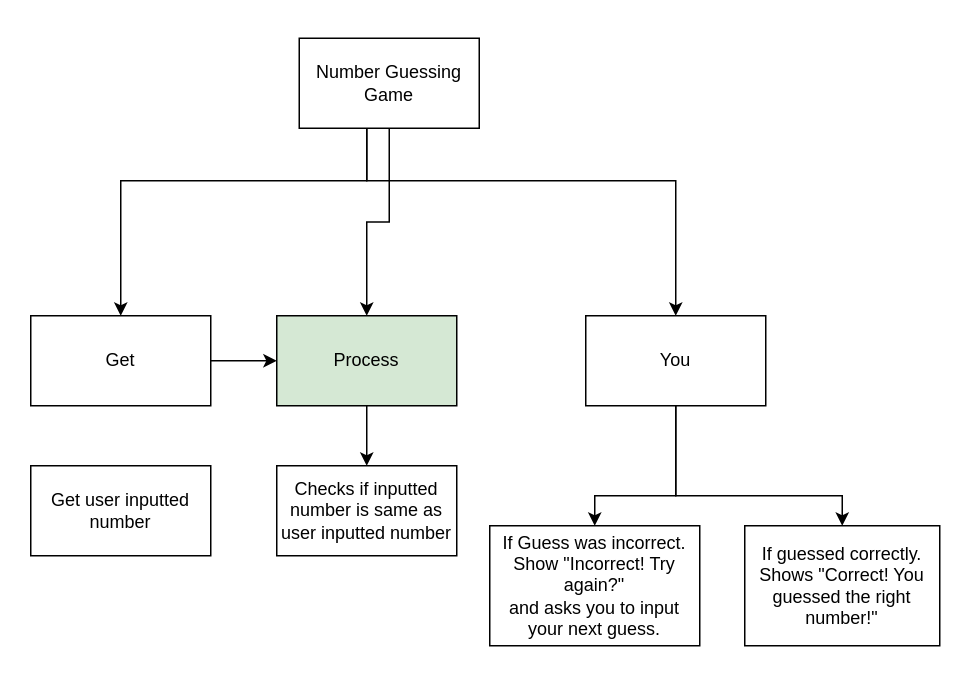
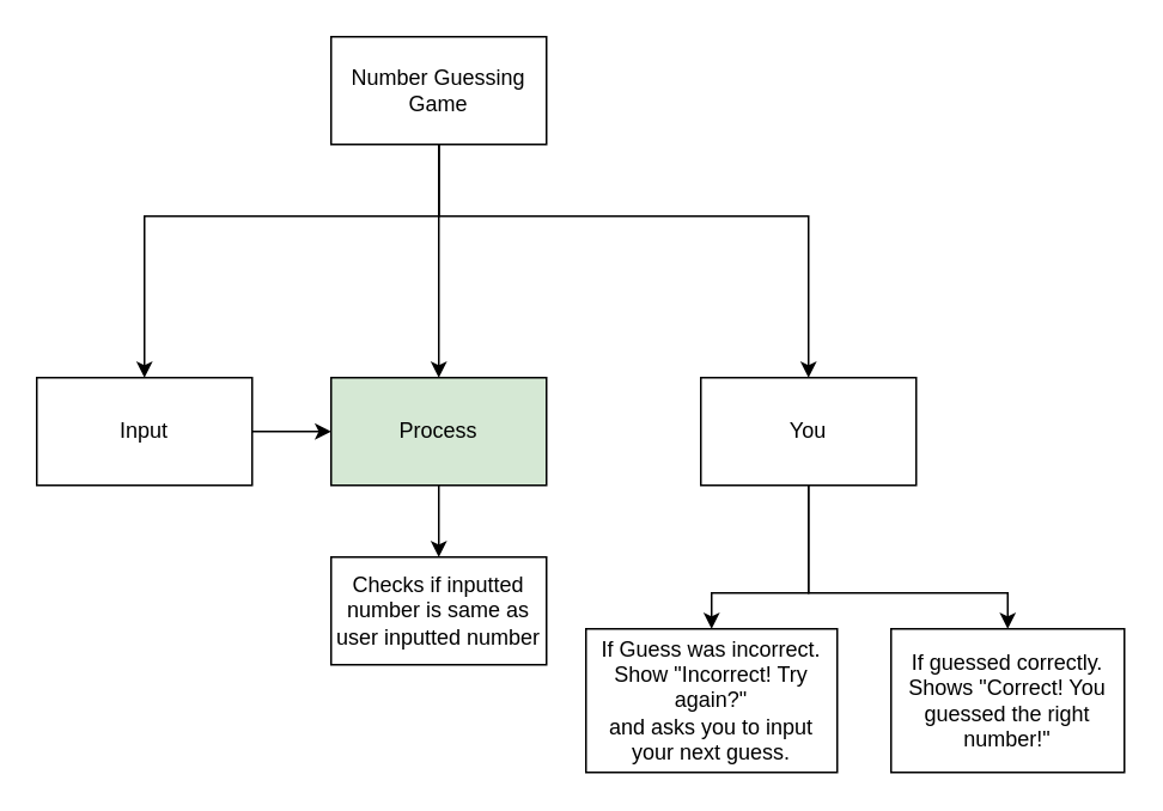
- <mxCell id="5" value="Number Guessing Game" style="rounded=0;whiteSpace=wrap;html=1;" parent="1" vertex="1"><mxGeometry x="199" y="25" width="120" height="60" as="geometry" /></mxCell>
+ <mxCell id="5" value="Number Guessing Game" style="rounded=0;whiteSpace=wrap;html=1;" parent="1" vertex="1"><mxGeometry x="184" y="20" width="120" height="60" as="geometry" /></mxCell>
- <mxCell id="7" value="Get" style="rounded=0;whiteSpace=wrap;html=1;" parent="1" vertex="1"><mxGeometry x="20" y="210" width="120" height="60" as="geometry" /></mxCell>
+ <mxCell id="7" value="Input" style="rounded=0;whiteSpace=wrap;html=1;" parent="1" vertex="1"><mxGeometry x="20" y="210" width="120" height="60" as="geometry" /></mxCell>
- <mxCell id="13" value="Get user inputted number" style="rounded=0;whiteSpace=wrap;html=1;" parent="1" vertex="1"><mxGeometry x="20" y="310" width="120" height="60" as="geometry" /></mxCell>
